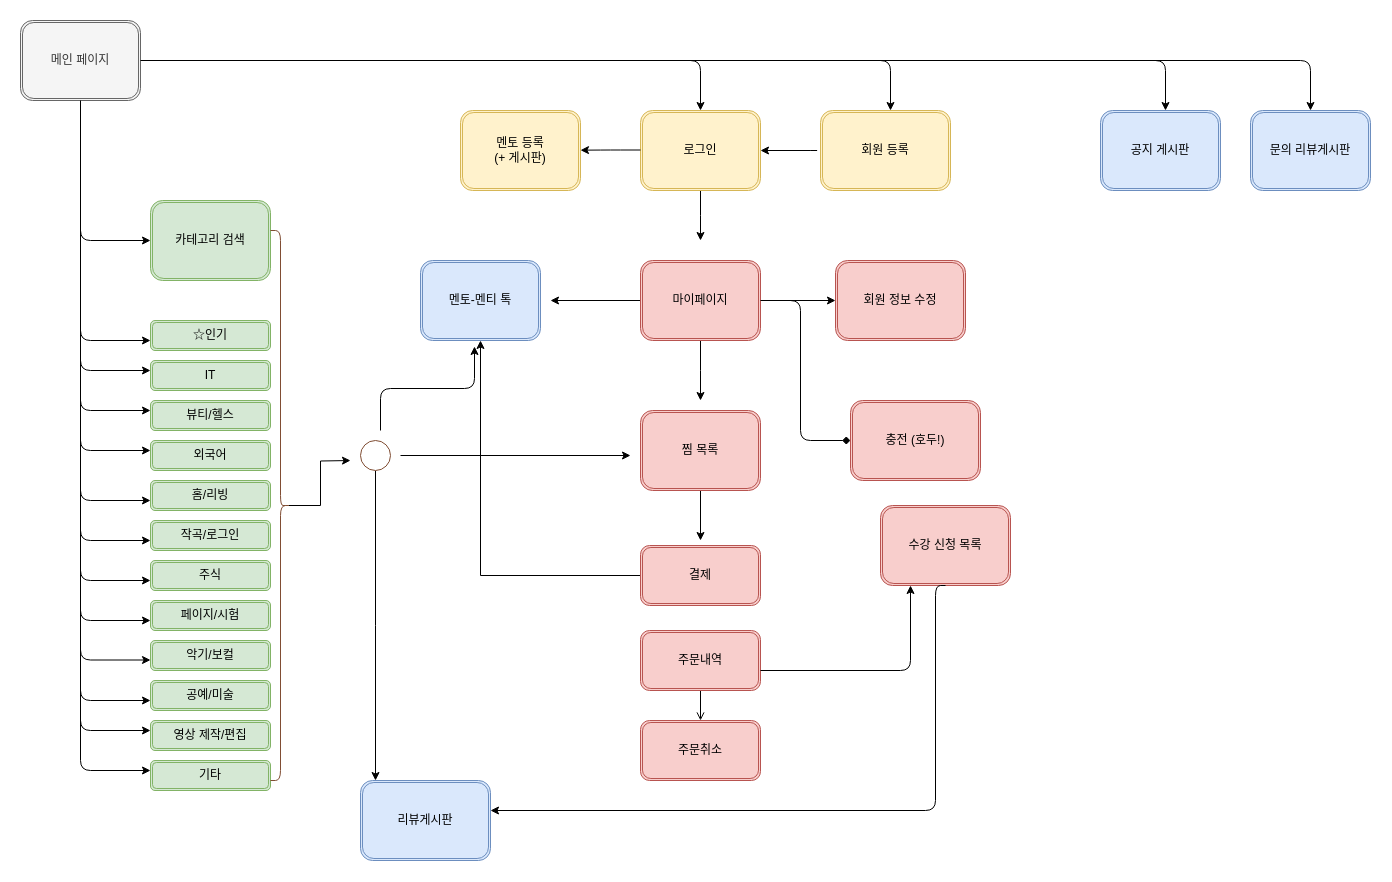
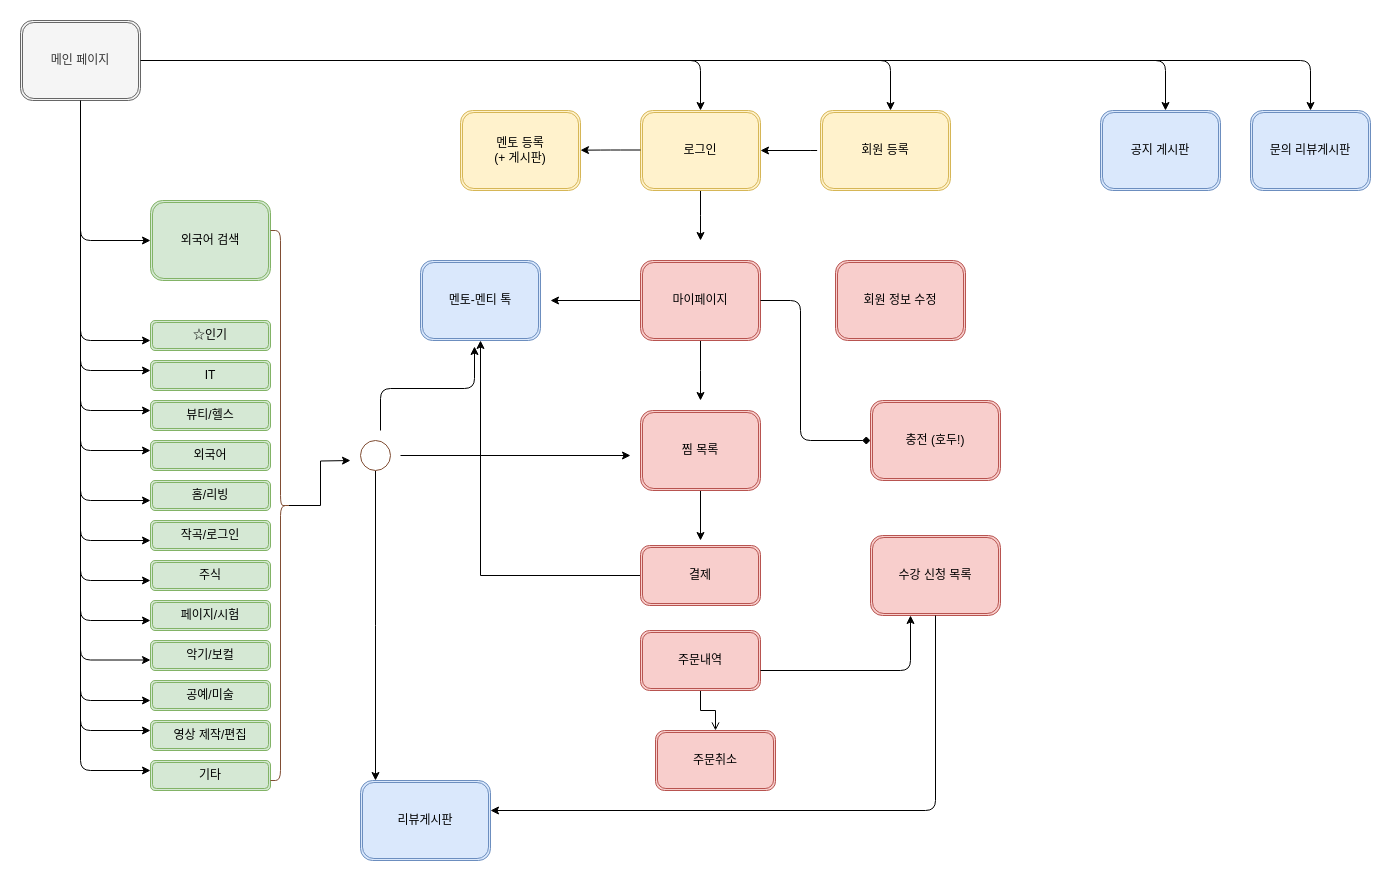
- <mxCell id="6" value="카테고리 검색" style="shape=ext;double=1;rounded=1;whiteSpace=wrap;html=1;strokeColor=#82b366;fillColor=#d5e8d4;" parent="1" vertex="1"><mxGeometry x="150" y="200" width="120" height="80" as="geometry" /></mxCell>
+ <mxCell id="6" value="외국어 검색" style="shape=ext;double=1;rounded=1;whiteSpace=wrap;html=1;strokeColor=#82b366;fillColor=#d5e8d4;" parent="1" vertex="1"><mxGeometry x="150" y="200" width="120" height="80" as="geometry" /></mxCell>
- <mxCell id="47" style="edgeStyle=orthogonalEdgeStyle;rounded=0;orthogonalLoop=1;jettySize=auto;html=1;entryX=0;entryY=0.5;entryDx=0;entryDy=0;" parent="1" source="49" edge="1" target="50"><mxGeometry relative="1" as="geometry"><mxPoint x="860" y="300" as="targetPoint" /><Array as="points" /></mxGeometry></mxCell>
- <mxCell id="52" value="충전 (호두!)" style="shape=ext;double=1;rounded=1;whiteSpace=wrap;html=1;strokeColor=#b85450;fillColor=#f8cecc;" parent="1" vertex="1"><mxGeometry x="850" y="400" width="130" height="80" as="geometry" /></mxCell>
+ <mxCell id="52" value="충전 (호두!)" style="shape=ext;double=1;rounded=1;whiteSpace=wrap;html=1;strokeColor=#b85450;fillColor=#f8cecc;" parent="1" vertex="1"><mxGeometry x="870" y="400" width="130" height="80" as="geometry" /></mxCell>
- <mxCell id="61" value="수강 신청 목록" style="shape=ext;double=1;rounded=1;whiteSpace=wrap;html=1;strokeColor=#b85450;fillColor=#f8cecc;" parent="1" vertex="1"><mxGeometry x="880" y="505" width="130" height="80" as="geometry" /></mxCell>
+ <mxCell id="61" value="수강 신청 목록" style="shape=ext;double=1;rounded=1;whiteSpace=wrap;html=1;strokeColor=#b85450;fillColor=#f8cecc;" parent="1" vertex="1"><mxGeometry x="870" y="535" width="130" height="80" as="geometry" /></mxCell>
- <mxCell id="45" value="주문취소" style="shape=ext;double=1;rounded=1;whiteSpace=wrap;html=1;strokeColor=#b85450;fillColor=#f8cecc;" parent="1" vertex="1"><mxGeometry x="640" y="720" width="120" height="60" as="geometry" /></mxCell>
+ <mxCell id="45" value="주문취소" style="shape=ext;double=1;rounded=1;whiteSpace=wrap;html=1;strokeColor=#b85450;fillColor=#f8cecc;" parent="1" vertex="1"><mxGeometry x="655" y="730" width="120" height="60" as="geometry" /></mxCell>
